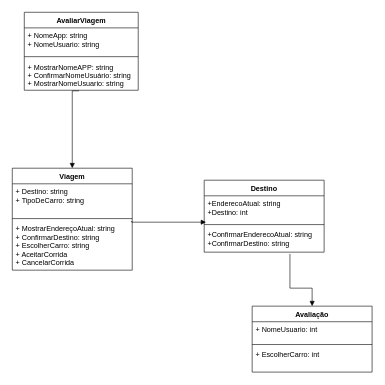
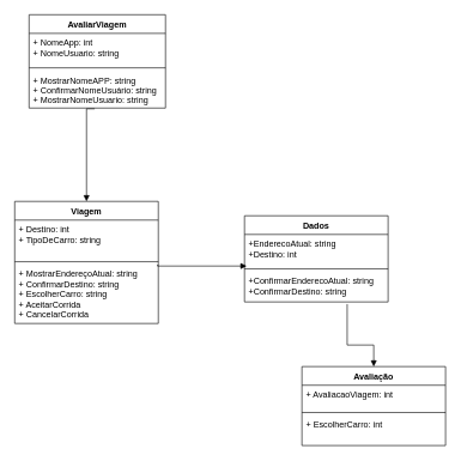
- <mxCell id="3" value="+ NomeApp: string&#10;+ NomeUsuario: string" style="text;strokeColor=none;fillColor=none;align=left;verticalAlign=top;spacingLeft=4;spacingRight=4;overflow=hidden;rotatable=0;points=[[0,0.5],[1,0.5]];portConstraint=eastwest;" vertex="1" parent="2"><mxGeometry y="26" width="190" height="44" as="geometry" /></mxCell>
+ <mxCell id="3" value="+ NomeApp: int&#10;+ NomeUsuario: string" style="text;strokeColor=none;fillColor=none;align=left;verticalAlign=top;spacingLeft=4;spacingRight=4;overflow=hidden;rotatable=0;points=[[0,0.5],[1,0.5]];portConstraint=eastwest;" vertex="1" parent="2"><mxGeometry y="26" width="190" height="44" as="geometry" /></mxCell>
- <mxCell id="16" value="Destino" style="swimlane;fontStyle=1;align=center;verticalAlign=top;childLayout=stackLayout;horizontal=1;startSize=26;horizontalStack=0;resizeParent=1;resizeParentMax=0;resizeLast=0;collapsible=1;marginBottom=0;" vertex="1" parent="1"><mxGeometry x="340" y="300" width="200" height="120" as="geometry" /></mxCell>
+ <mxCell id="16" value="Dados" style="swimlane;fontStyle=1;align=center;verticalAlign=top;childLayout=stackLayout;horizontal=1;startSize=26;horizontalStack=0;resizeParent=1;resizeParentMax=0;resizeLast=0;collapsible=1;marginBottom=0;" vertex="1" parent="1"><mxGeometry x="340" y="300" width="200" height="120" as="geometry" /></mxCell>
- <mxCell id="8" value="+ Destino: string&#10;+ TipoDeCarro: string" style="text;strokeColor=none;fillColor=none;align=left;verticalAlign=top;spacingLeft=4;spacingRight=4;overflow=hidden;rotatable=0;points=[[0,0.5],[1,0.5]];portConstraint=eastwest;" vertex="1" parent="7"><mxGeometry y="26" width="200" height="54" as="geometry" /></mxCell>
+ <mxCell id="8" value="+ Destino: int&#10;+ TipoDeCarro: string" style="text;strokeColor=none;fillColor=none;align=left;verticalAlign=top;spacingLeft=4;spacingRight=4;overflow=hidden;rotatable=0;points=[[0,0.5],[1,0.5]];portConstraint=eastwest;" vertex="1" parent="7"><mxGeometry y="26" width="200" height="54" as="geometry" /></mxCell>
- <mxCell id="13" value="+ NomeUsuario: int" style="text;strokeColor=none;fillColor=none;align=left;verticalAlign=top;spacingLeft=4;spacingRight=4;overflow=hidden;rotatable=0;points=[[0,0.5],[1,0.5]];portConstraint=eastwest;" vertex="1" parent="12"><mxGeometry y="26" width="200" height="34" as="geometry" /></mxCell>
+ <mxCell id="13" value="+ AvaliacaoViagem: int" style="text;strokeColor=none;fillColor=none;align=left;verticalAlign=top;spacingLeft=4;spacingRight=4;overflow=hidden;rotatable=0;points=[[0,0.5],[1,0.5]];portConstraint=eastwest;" vertex="1" parent="12"><mxGeometry y="26" width="200" height="34" as="geometry" /></mxCell>
